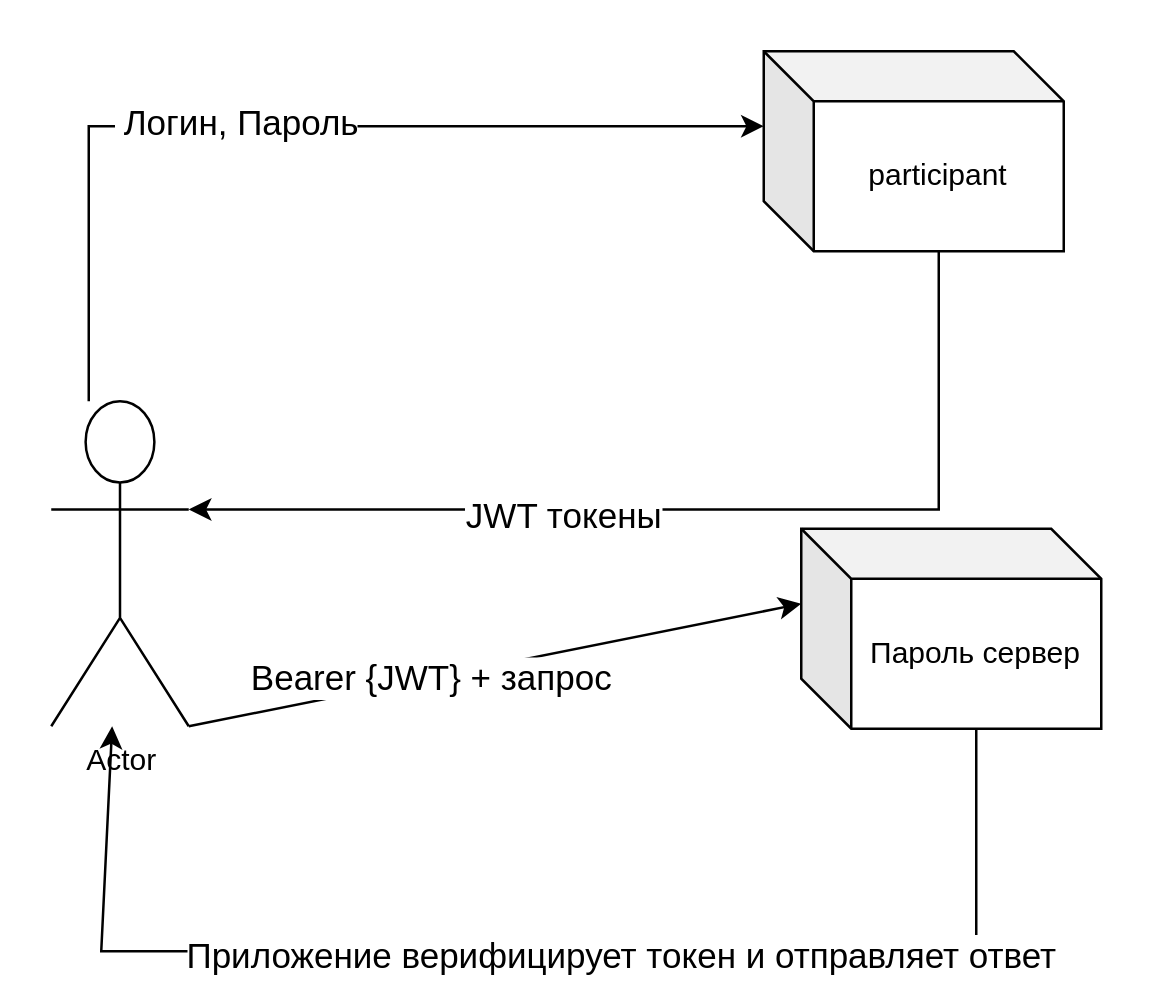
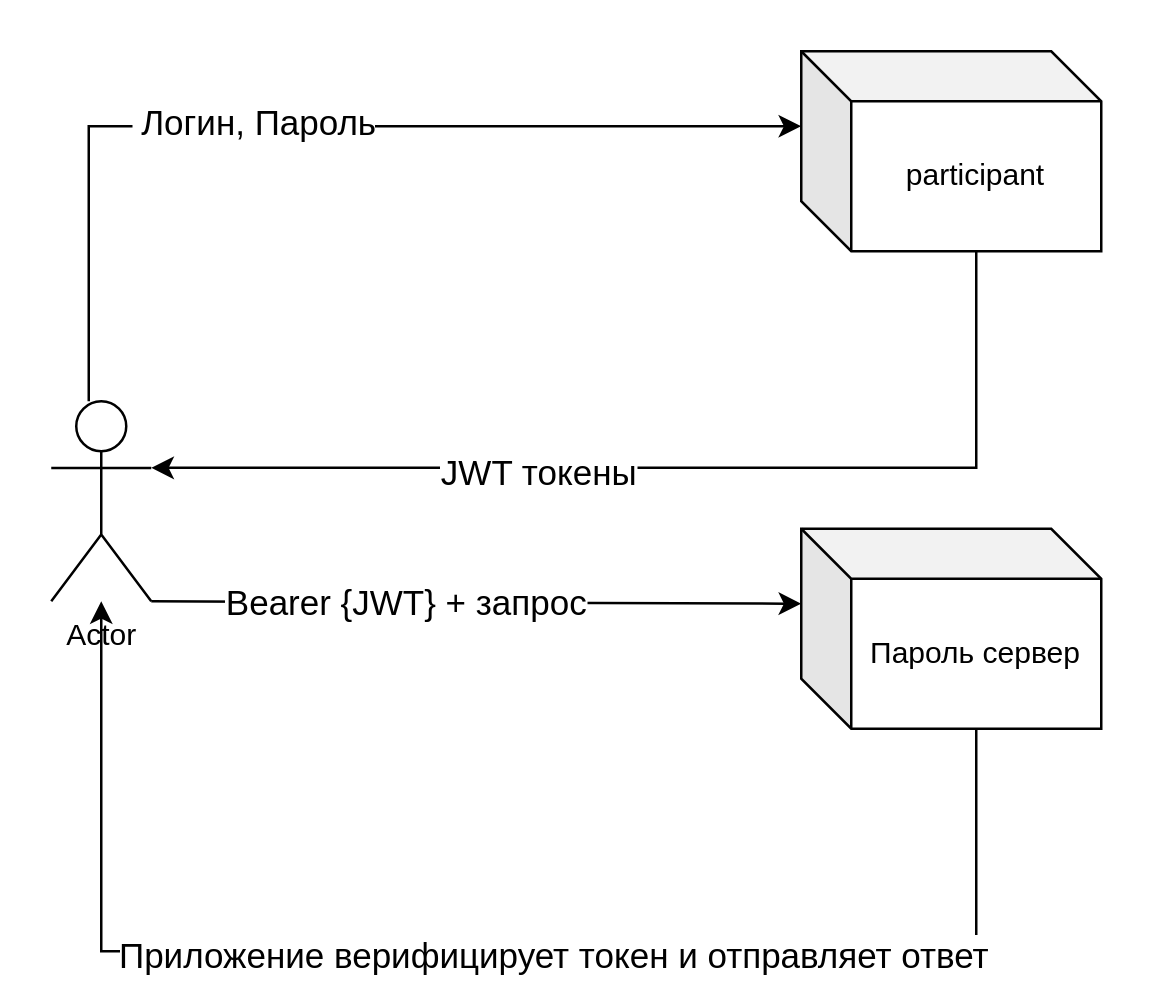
- <mxCell id="3" value="participant" style="shape=cube;whiteSpace=wrap;html=1;boundedLbl=1;backgroundOutline=1;darkOpacity=0.05;darkOpacity2=0.1;" vertex="1" parent="1"><mxGeometry x="305" y="20" width="120" height="80" as="geometry" /></mxCell>
+ <mxCell id="3" value="participant" style="shape=cube;whiteSpace=wrap;html=1;boundedLbl=1;backgroundOutline=1;darkOpacity=0.05;darkOpacity2=0.1;" vertex="1" parent="1"><mxGeometry x="320" y="20" width="120" height="80" as="geometry" /></mxCell>
- <mxCell id="2" value="Actor" style="shape=umlActor;verticalLabelPosition=bottom;verticalAlign=top;html=1;outlineConnect=0;" vertex="1" parent="1"><mxGeometry x="20" y="160" width="55" height="130" as="geometry" /></mxCell>
+ <mxCell id="2" value="Actor" style="shape=umlActor;verticalLabelPosition=bottom;verticalAlign=top;html=1;outlineConnect=0;" vertex="1" parent="1"><mxGeometry x="20" y="160" width="40" height="80" as="geometry" /></mxCell>
